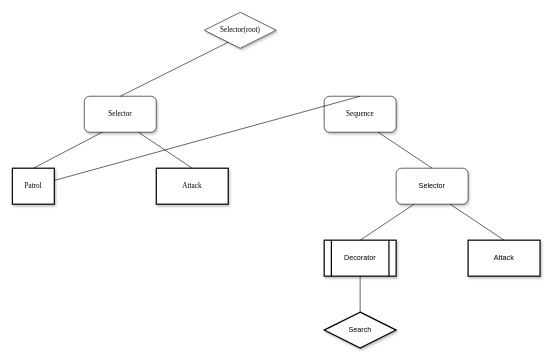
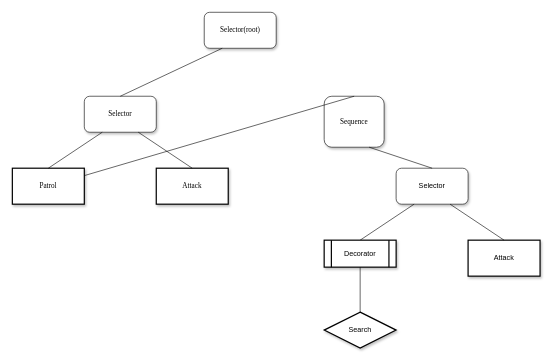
- <mxCell id="2" value="Selector(root)" style="rhombus;whiteSpace=wrap;html=1;shadow=1;labelBackgroundColor=none;strokeWidth=1;fontFamily=Verdana;fontSize=12;align=center;" parent="1" vertex="1"><mxGeometry x="340" y="20" width="120" height="60" as="geometry" /></mxCell>
+ <mxCell id="2" value="Selector(root)" style="whiteSpace=wrap;html=1;rounded=1;shadow=1;labelBackgroundColor=none;strokeWidth=1;fontFamily=Verdana;fontSize=12;align=center;" parent="1" vertex="1"><mxGeometry x="340" y="20" width="120" height="60" as="geometry" /></mxCell>
- <mxCell id="4" value="&lt;span&gt;Sequence&lt;/span&gt;" style="whiteSpace=wrap;html=1;rounded=1;shadow=1;labelBackgroundColor=none;strokeWidth=1;fontFamily=Verdana;fontSize=12;align=center;" parent="1" vertex="1"><mxGeometry x="540" y="160" width="120" height="60" as="geometry" /></mxCell>
+ <mxCell id="4" value="&lt;span&gt;Sequence&lt;/span&gt;" style="whiteSpace=wrap;html=1;rounded=1;shadow=1;labelBackgroundColor=none;strokeWidth=1;fontFamily=Verdana;fontSize=12;align=center;" parent="1" vertex="1"><mxGeometry x="540" y="160" width="100" height="85" as="geometry" /></mxCell>
- <mxCell id="5" value="&lt;span&gt;Patrol&lt;/span&gt;" style="whiteSpace=wrap;html=1;rounded=0;shadow=1;labelBackgroundColor=none;strokeWidth=2;fontFamily=Verdana;fontSize=12;align=center;" parent="1" vertex="1"><mxGeometry x="20" y="280" width="70" height="60" as="geometry" /></mxCell>
+ <mxCell id="5" value="&lt;span&gt;Patrol&lt;/span&gt;" style="whiteSpace=wrap;html=1;rounded=0;shadow=1;labelBackgroundColor=none;strokeWidth=2;fontFamily=Verdana;fontSize=12;align=center;" parent="1" vertex="1"><mxGeometry x="20" y="280" width="120" height="60" as="geometry" /></mxCell>
- <mxCell id="17" value="Decorator" style="shape=process;whiteSpace=wrap;html=1;backgroundOutline=1;shadow=1;strokeWidth=2;" vertex="1" parent="1"><mxGeometry x="540" y="400" width="120" height="60" as="geometry" /></mxCell>
+ <mxCell id="17" value="Decorator" style="shape=process;whiteSpace=wrap;html=1;backgroundOutline=1;shadow=1;strokeWidth=2;" vertex="1" parent="1"><mxGeometry x="540" y="400" width="120" height="45" as="geometry" /></mxCell>
